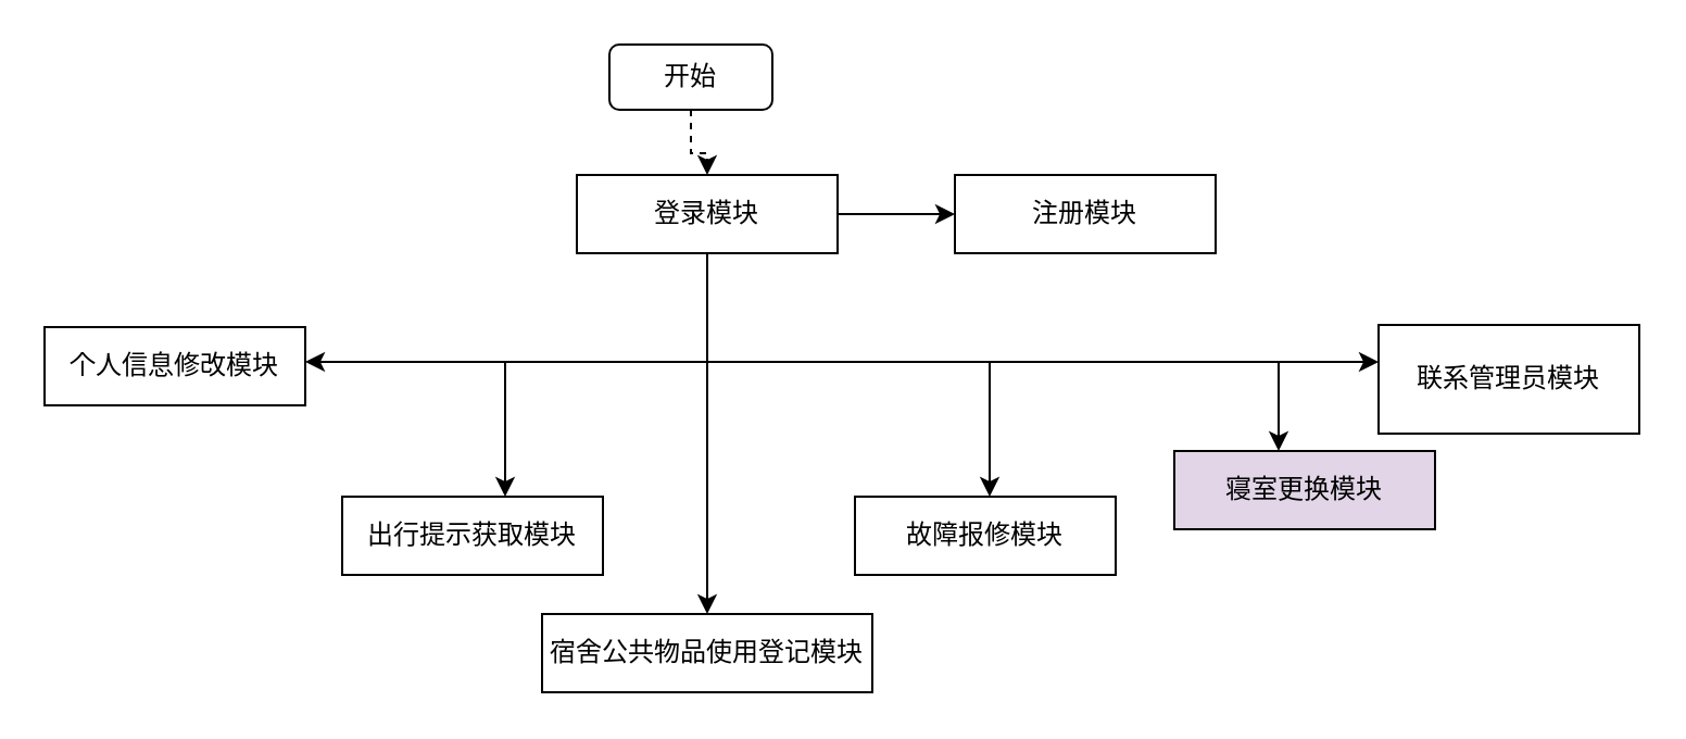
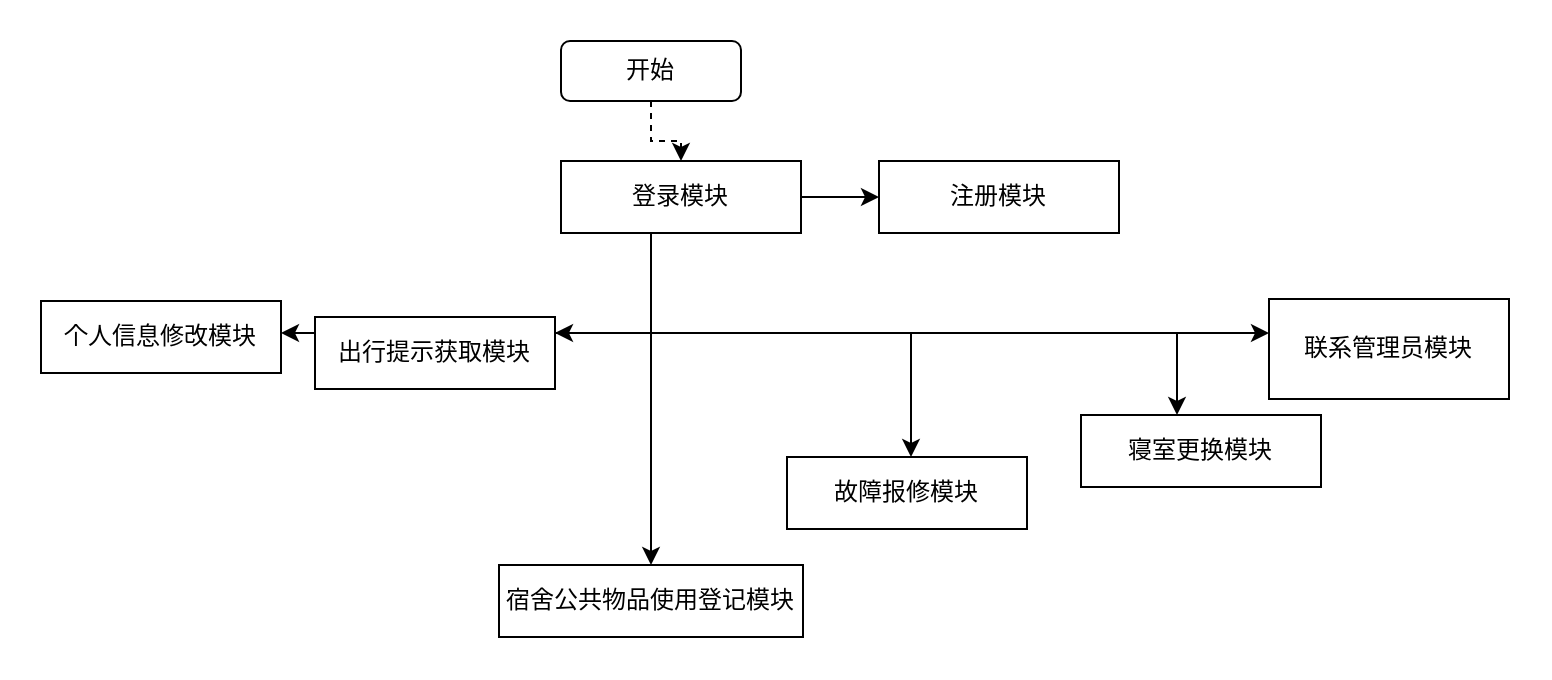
- <mxCell id="3" value="开始" style="rounded=1;whiteSpace=wrap;html=1;" vertex="1" parent="1"><mxGeometry x="280" y="20" width="75" height="30" as="geometry" /></mxCell>
+ <mxCell id="3" value="开始" style="rounded=1;whiteSpace=wrap;html=1;" vertex="1" parent="1"><mxGeometry x="280" y="20" width="90" height="30" as="geometry" /></mxCell>
- <mxCell id="11" value="登录模块" style="rounded=0;whiteSpace=wrap;html=1;" vertex="1" parent="1"><mxGeometry x="265" y="80" width="120" height="36" as="geometry" /></mxCell>
+ <mxCell id="11" value="登录模块" style="rounded=0;whiteSpace=wrap;html=1;" vertex="1" parent="1"><mxGeometry x="280" y="80" width="120" height="36" as="geometry" /></mxCell>
- <mxCell id="17" value="寝室更换模块" style="rounded=0;whiteSpace=wrap;html=1;fillColor=#e1d5e7;" vertex="1" parent="1"><mxGeometry x="540" y="207" width="120" height="36" as="geometry" /></mxCell>
+ <mxCell id="17" value="寝室更换模块" style="rounded=0;whiteSpace=wrap;html=1;" vertex="1" parent="1"><mxGeometry x="540" y="207" width="120" height="36" as="geometry" /></mxCell>
- <mxCell id="13" value="出行提示获取模块" style="rounded=0;whiteSpace=wrap;html=1;" vertex="1" parent="1"><mxGeometry x="157" y="228" width="120" height="36" as="geometry" /></mxCell>
+ <mxCell id="13" value="出行提示获取模块" style="rounded=0;whiteSpace=wrap;html=1;" vertex="1" parent="1"><mxGeometry x="157" y="158" width="120" height="36" as="geometry" /></mxCell>
